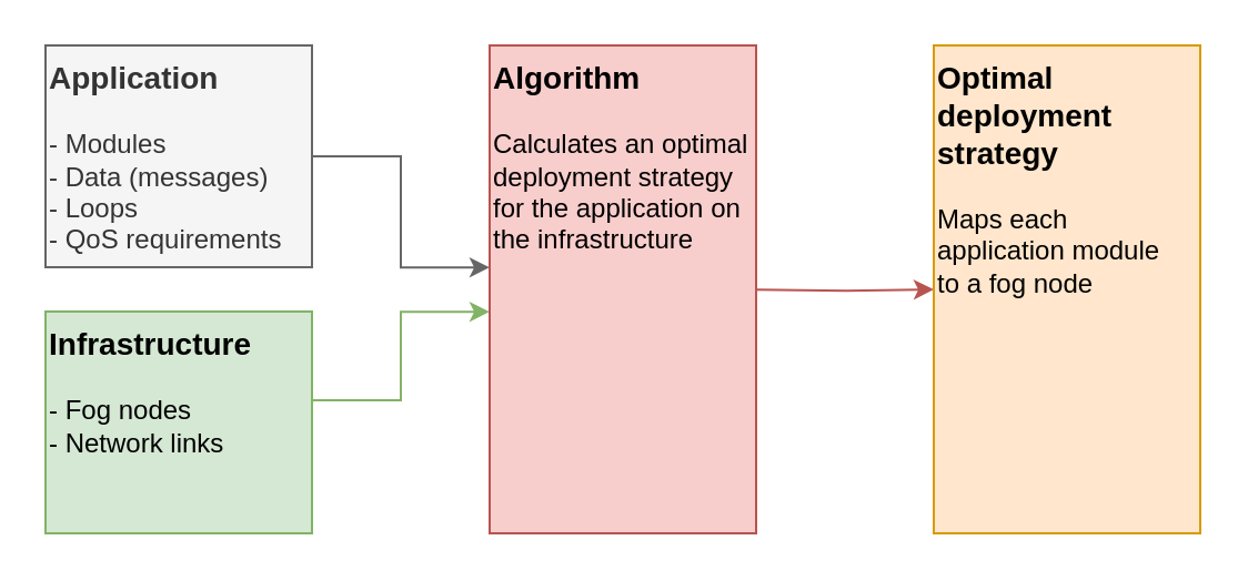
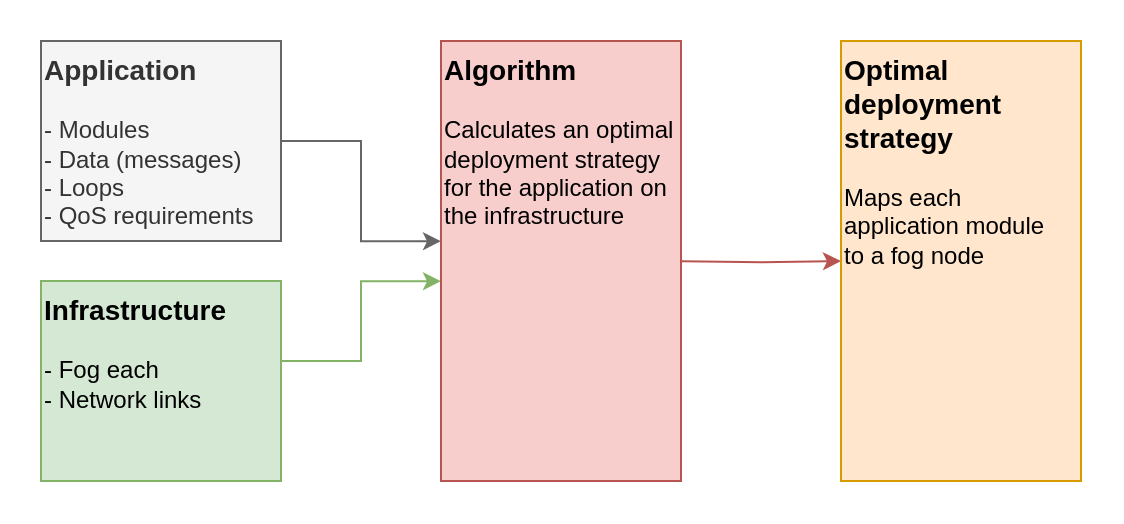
- <mxCell id="3" value="&lt;b&gt;&lt;font style=&quot;font-size: 14px&quot;&gt;Infrastructure&lt;br&gt;&lt;/font&gt;&lt;/b&gt;&lt;br style=&quot;font-size: 4px&quot;&gt;- Fog nodes&lt;br&gt;- Network links" style="rounded=0;whiteSpace=wrap;html=1;align=left;verticalAlign=top;fillColor=#d5e8d4;strokeColor=#82b366;strokeWidth=1;" parent="1" vertex="1"><mxGeometry x="20" y="140" width="120" height="100" as="geometry" /></mxCell>
+ <mxCell id="3" value="&lt;b&gt;&lt;font style=&quot;font-size: 14px&quot;&gt;Infrastructure&lt;br&gt;&lt;/font&gt;&lt;/b&gt;&lt;br style=&quot;font-size: 4px&quot;&gt;- Fog each&lt;br&gt;- Network links" style="rounded=0;whiteSpace=wrap;html=1;align=left;verticalAlign=top;fillColor=#d5e8d4;strokeColor=#82b366;strokeWidth=1;" parent="1" vertex="1"><mxGeometry x="20" y="140" width="120" height="100" as="geometry" /></mxCell>
